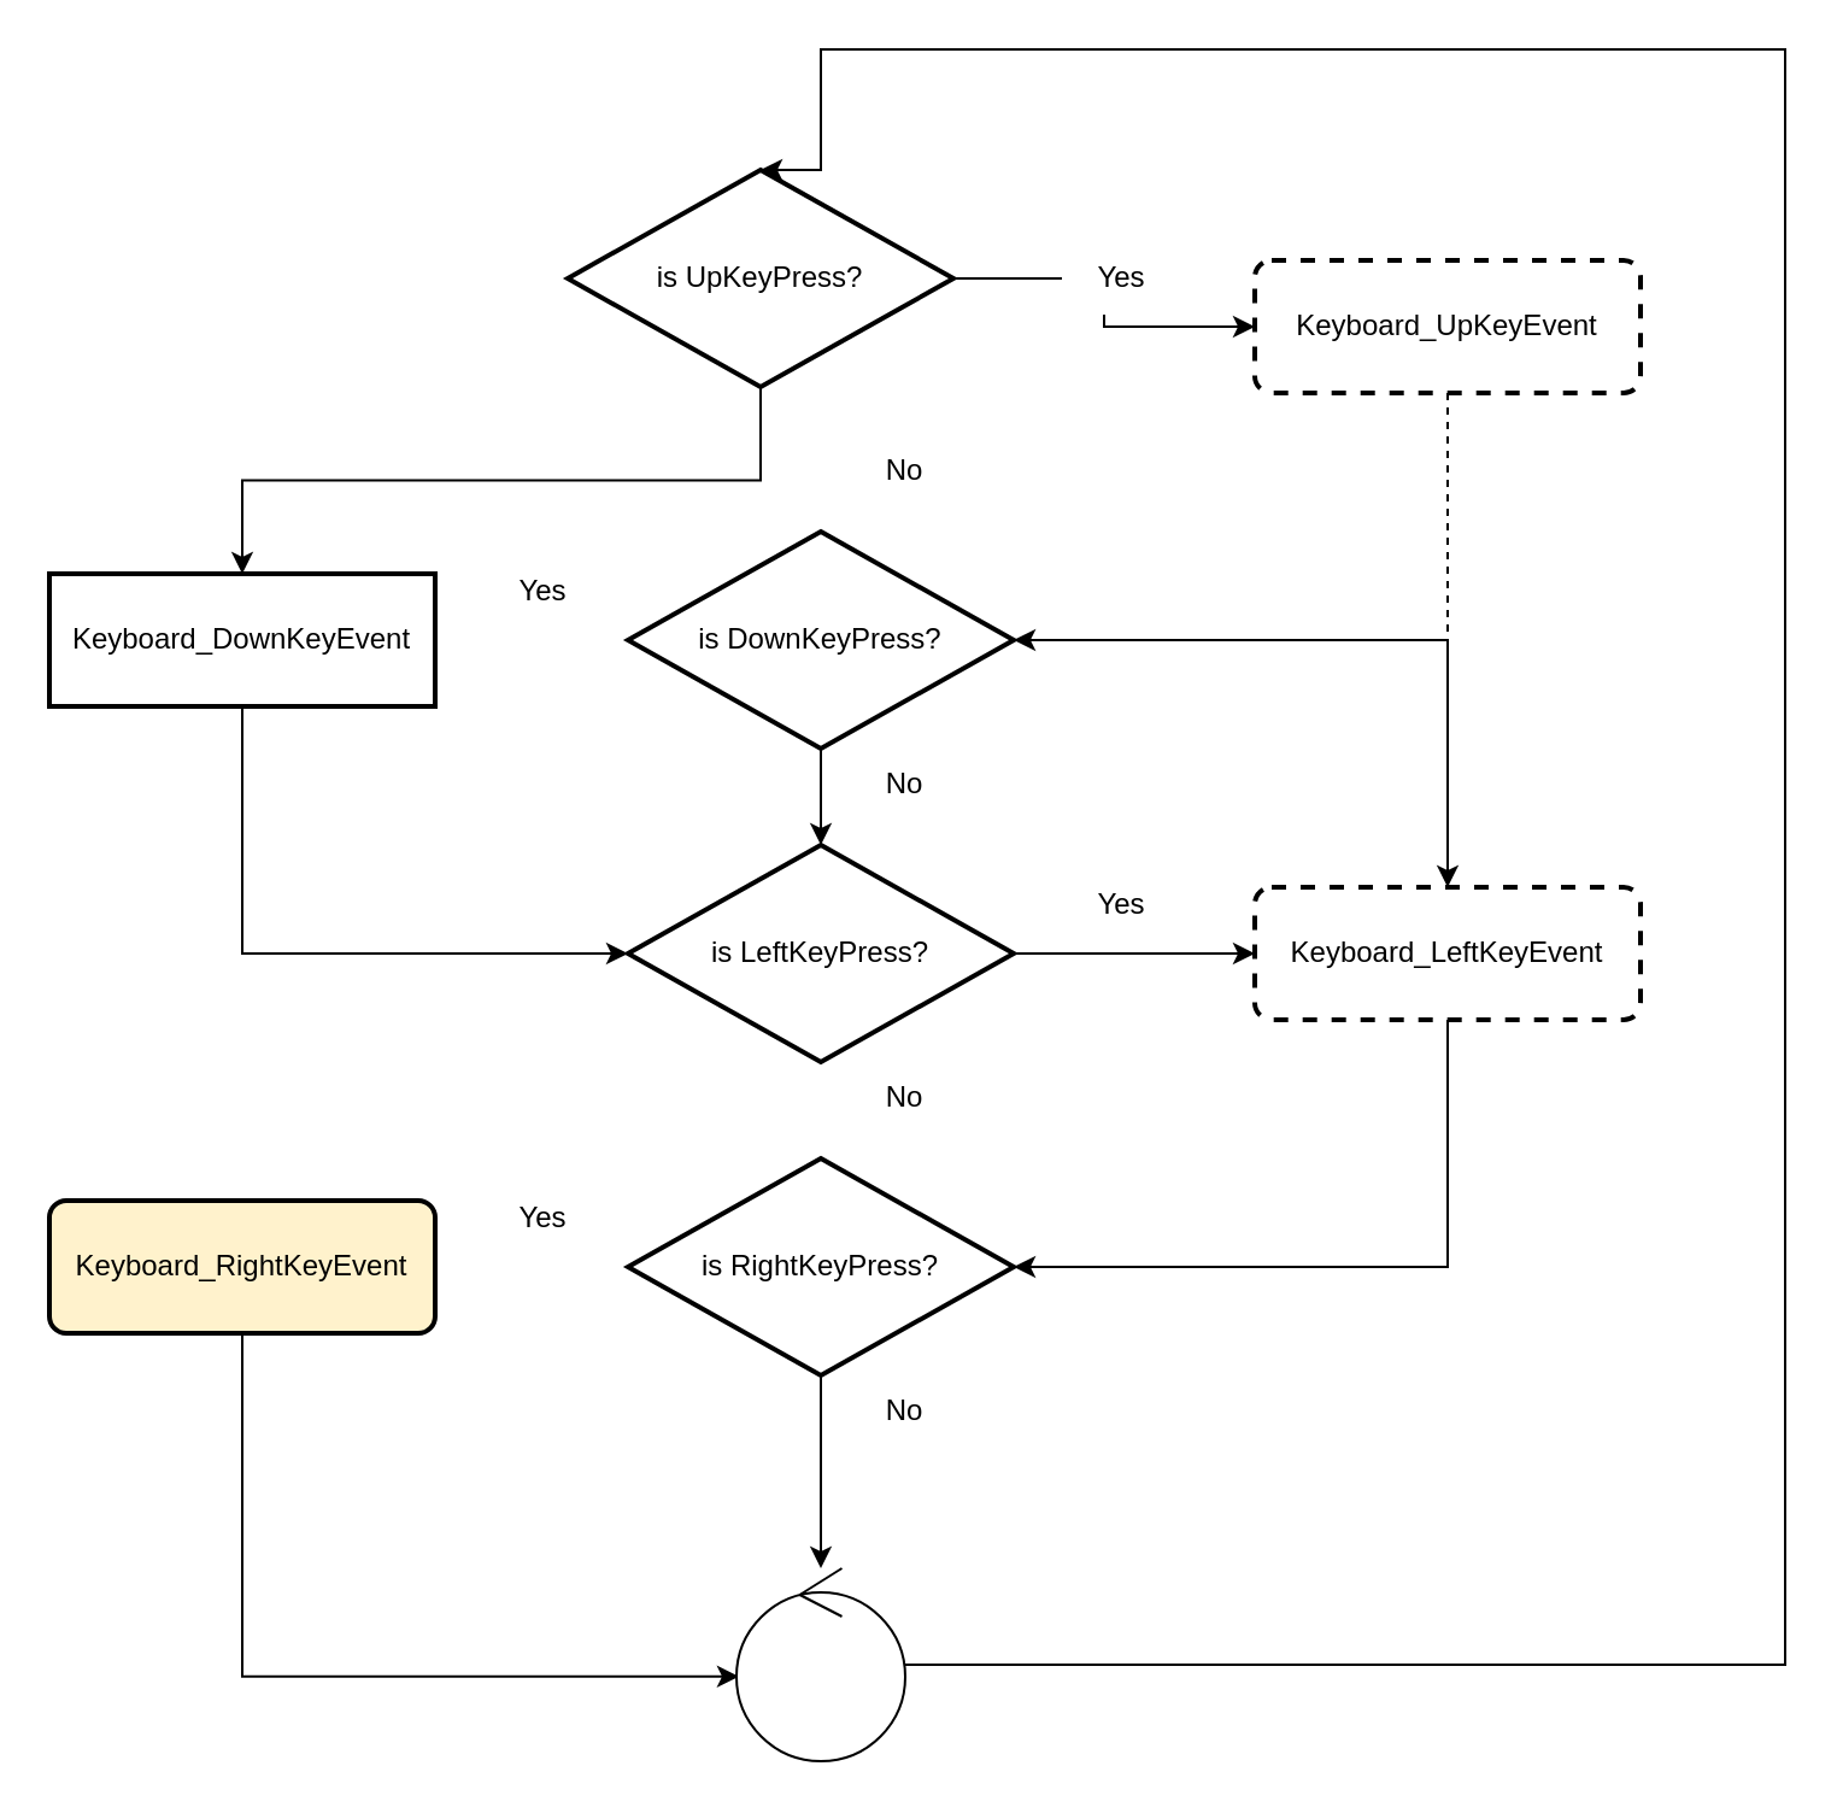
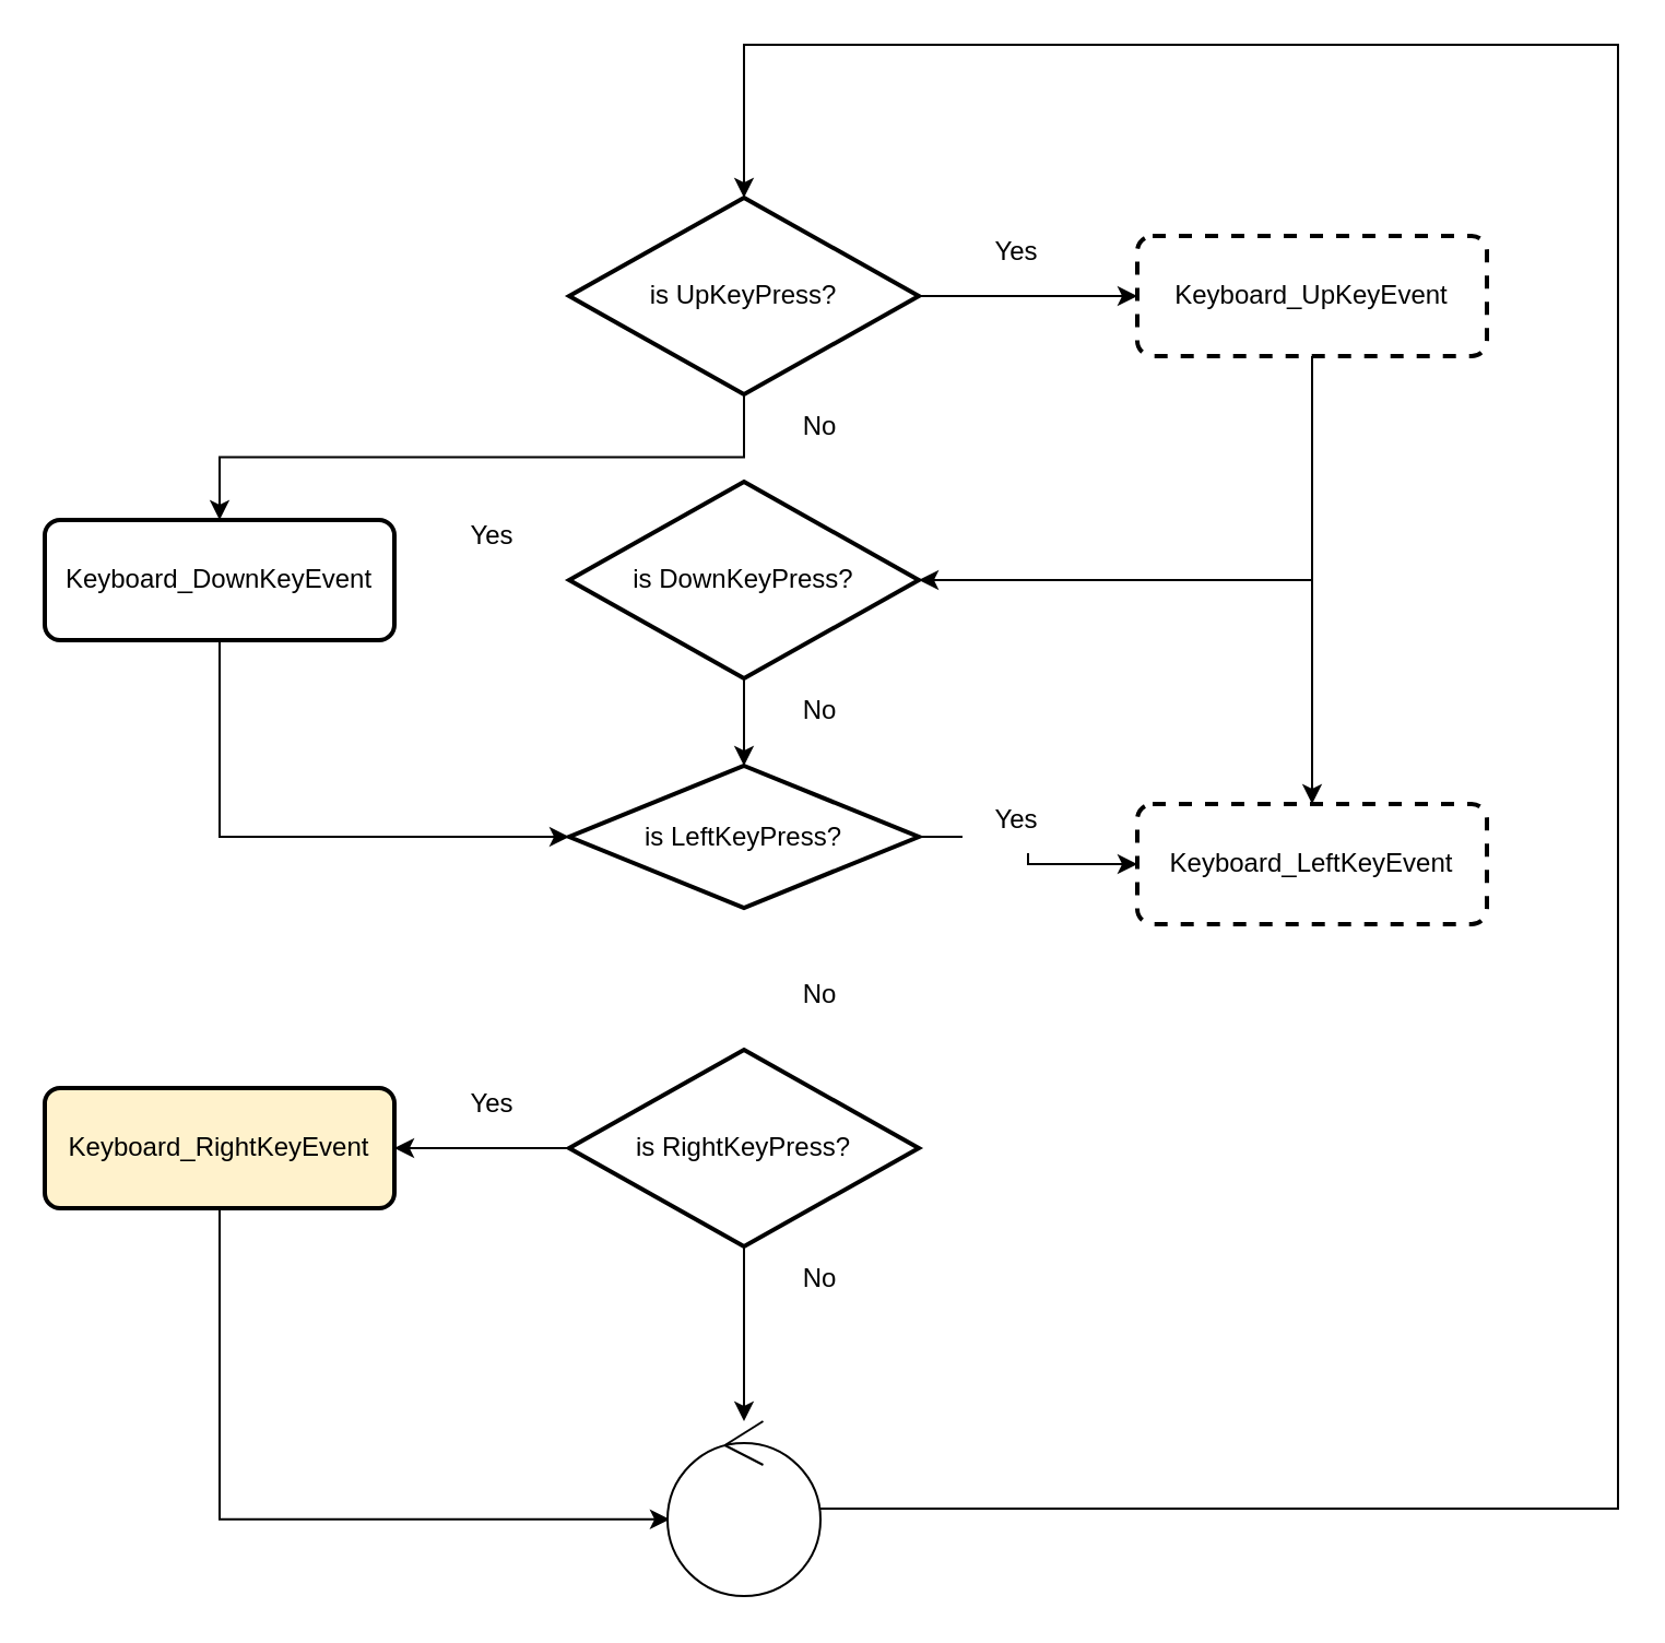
- <mxCell id="4" value="is UpKeyPress?" style="strokeWidth=2;html=1;shape=mxgraph.flowchart.decision;whiteSpace=wrap;" parent="1" vertex="1"><mxGeometry x="235" y="70" width="160" height="90" as="geometry" /></mxCell>
+ <mxCell id="4" value="is UpKeyPress?" style="strokeWidth=2;html=1;shape=mxgraph.flowchart.decision;whiteSpace=wrap;" parent="1" vertex="1"><mxGeometry x="260" y="90" width="160" height="90" as="geometry" /></mxCell>
- <mxCell id="17" style="edgeStyle=orthogonalEdgeStyle;rounded=0;orthogonalLoop=1;jettySize=auto;html=1;exitX=0.5;exitY=1;exitDx=0;exitDy=0;entryX=1;entryY=0.5;entryDx=0;entryDy=0;entryPerimeter=0;dashed=1;" parent="1" source="18" target="7" edge="1"><mxGeometry relative="1" as="geometry" /></mxCell>
+ <mxCell id="17" style="edgeStyle=orthogonalEdgeStyle;rounded=0;orthogonalLoop=1;jettySize=auto;html=1;exitX=0.5;exitY=1;exitDx=0;exitDy=0;entryX=1;entryY=0.5;entryDx=0;entryDy=0;entryPerimeter=0;" parent="1" source="18" target="7" edge="1"><mxGeometry relative="1" as="geometry" /></mxCell>
- <mxCell id="20" value="Keyboard_DownKeyEvent" style="whiteSpace=wrap;html=1;absoluteArcSize=1;arcSize=14;strokeWidth=2;rounded=0;" parent="1" vertex="1"><mxGeometry x="20" y="237.5" width="160" height="55" as="geometry" /></mxCell>
+ <mxCell id="20" value="Keyboard_DownKeyEvent" style="rounded=1;whiteSpace=wrap;html=1;absoluteArcSize=1;arcSize=14;strokeWidth=2;" parent="1" vertex="1"><mxGeometry x="20" y="237.5" width="160" height="55" as="geometry" /></mxCell>
- <mxCell id="9" value="is LeftKeyPress?" style="strokeWidth=2;html=1;shape=mxgraph.flowchart.decision;whiteSpace=wrap;" parent="1" vertex="1"><mxGeometry x="260" y="350" width="160" height="90" as="geometry" /></mxCell>
+ <mxCell id="9" value="is LeftKeyPress?" style="strokeWidth=2;html=1;shape=mxgraph.flowchart.decision;whiteSpace=wrap;" parent="1" vertex="1"><mxGeometry x="260" y="350" width="160" height="65" as="geometry" /></mxCell>
+ <mxCell id="10" value="" style="edgeStyle=orthogonalEdgeStyle;rounded=0;orthogonalLoop=1;jettySize=auto;html=1;" parent="1" source="12" target="24" edge="1"><mxGeometry relative="1" as="geometry" /></mxCell>
- <mxCell id="21" style="edgeStyle=orthogonalEdgeStyle;rounded=0;orthogonalLoop=1;jettySize=auto;html=1;exitX=0.5;exitY=1;exitDx=0;exitDy=0;entryX=1;entryY=0.5;entryDx=0;entryDy=0;entryPerimeter=0;" parent="1" source="22" target="12" edge="1"><mxGeometry relative="1" as="geometry" /></mxCell>
